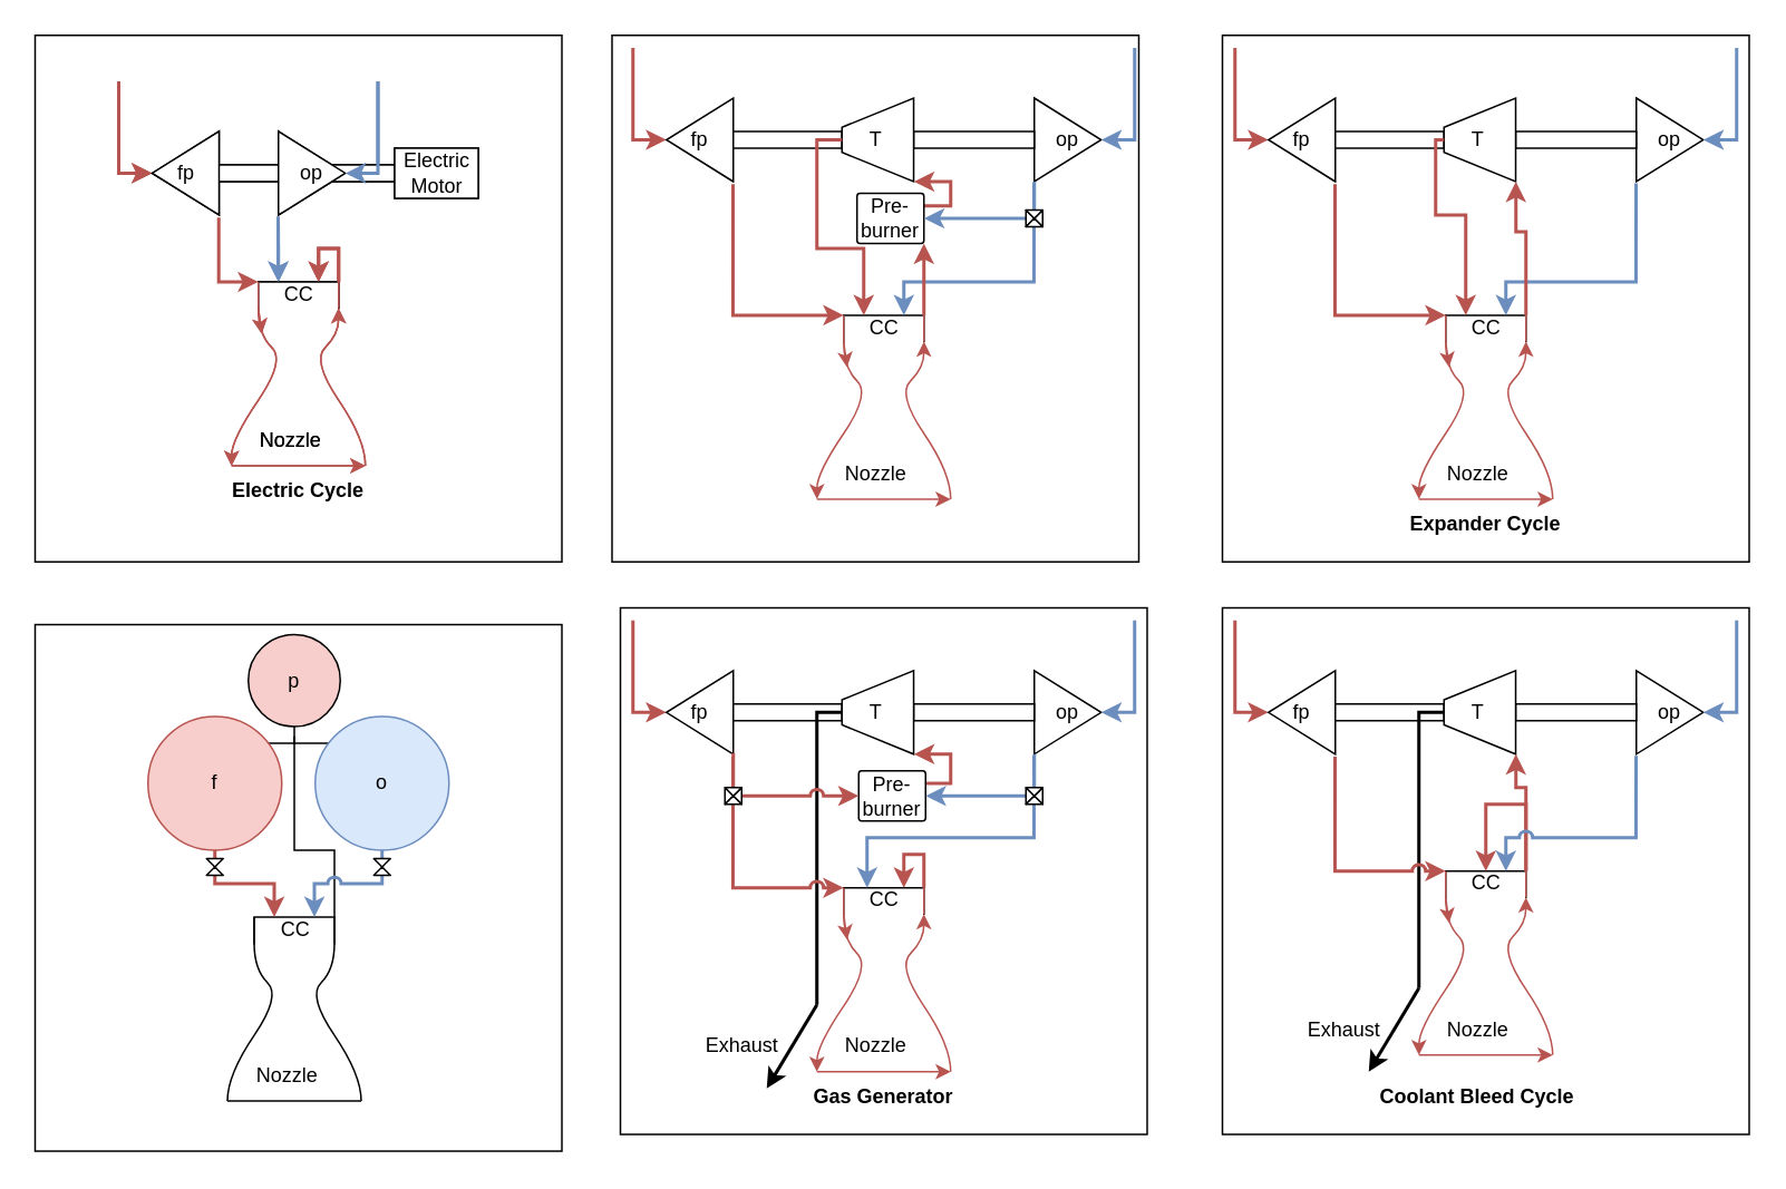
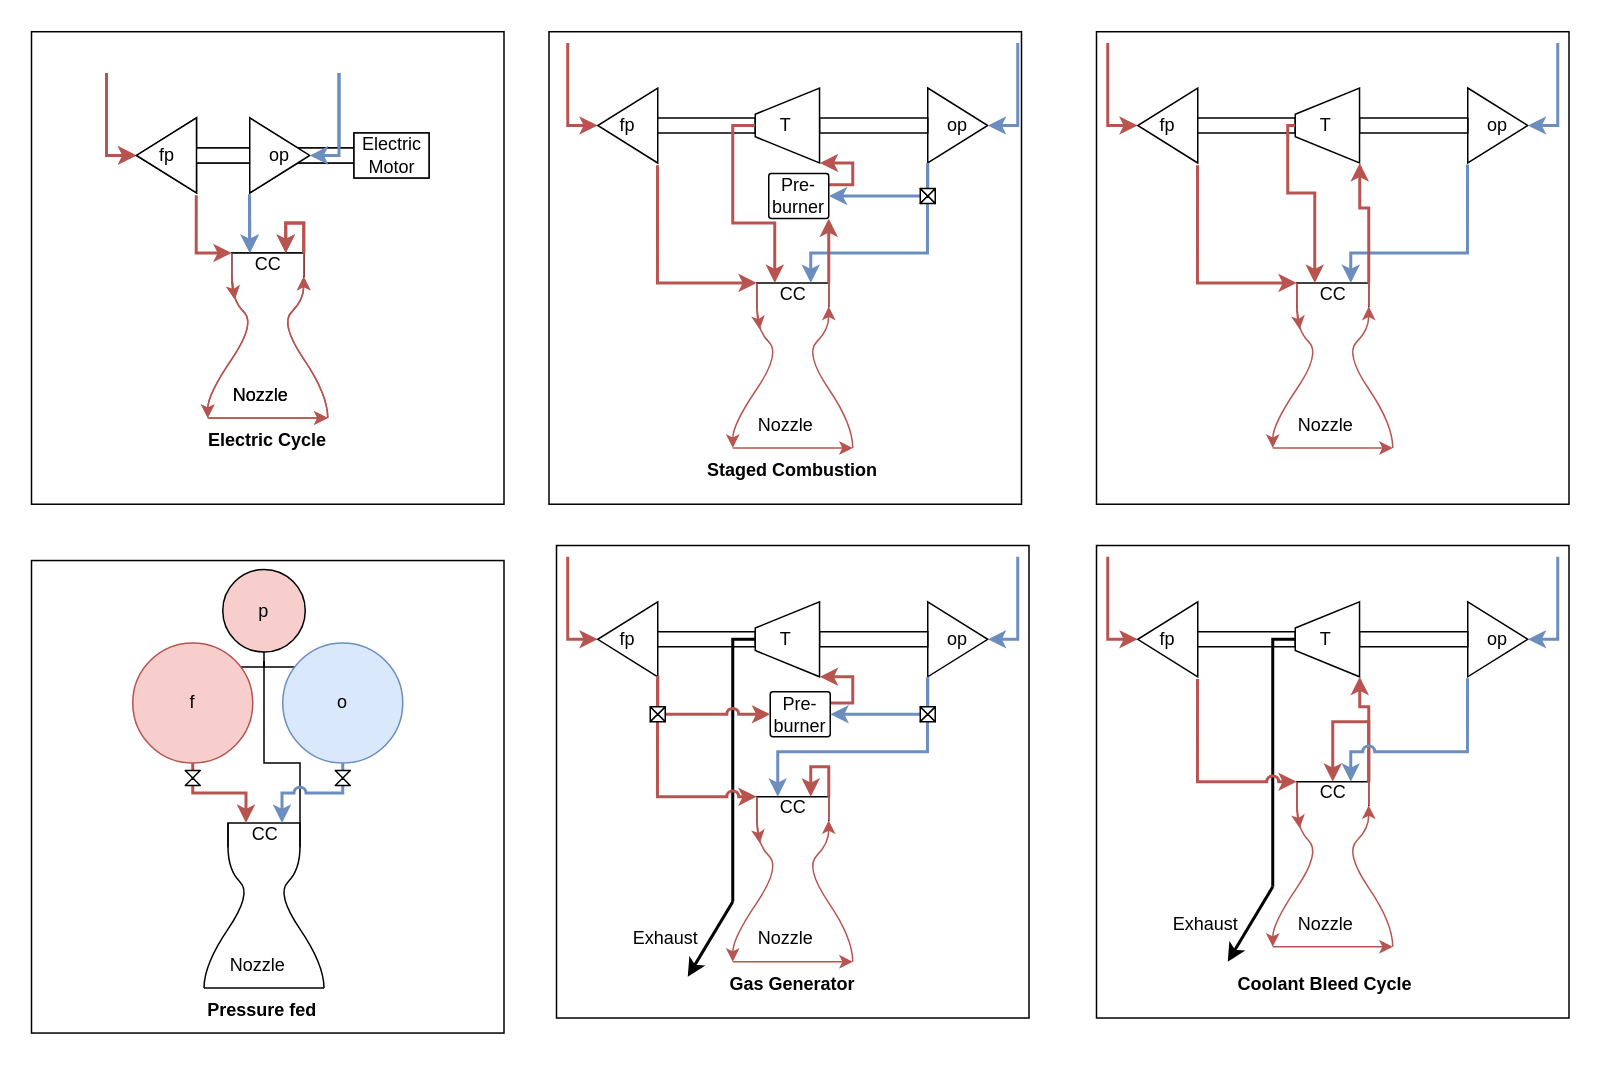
+ <mxCell id="93" value="Staged Combustion" style="text;html=1;strokeColor=none;fillColor=none;align=center;verticalAlign=middle;whiteSpace=wrap;rounded=0;fontStyle=1" vertex="1" parent="70"><mxGeometry x="80" y="269.97" width="140" height="30" as="geometry" /></mxCell>
- <mxCell id="124" value="Expander Cycle" style="text;html=1;strokeColor=none;fillColor=none;align=center;verticalAlign=middle;whiteSpace=wrap;rounded=0;fontStyle=1" vertex="1" parent="100"><mxGeometry x="80" y="269.97" width="140" height="30" as="geometry" /></mxCell>
+ <mxCell id="139" value="Pressure fed" style="text;html=1;strokeColor=none;fillColor=none;align=center;verticalAlign=middle;whiteSpace=wrap;rounded=0;fontStyle=1" vertex="1" parent="125"><mxGeometry x="29" y="305.03" width="115" height="30" as="geometry" /></mxCell>
